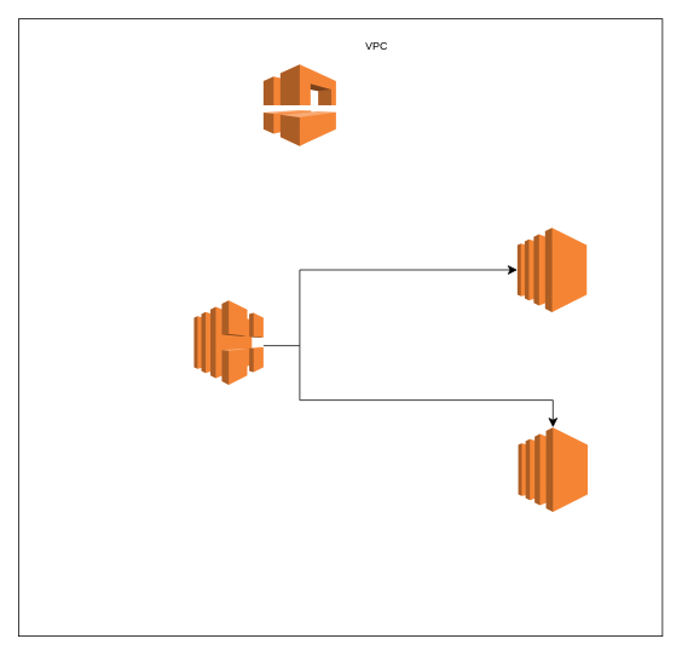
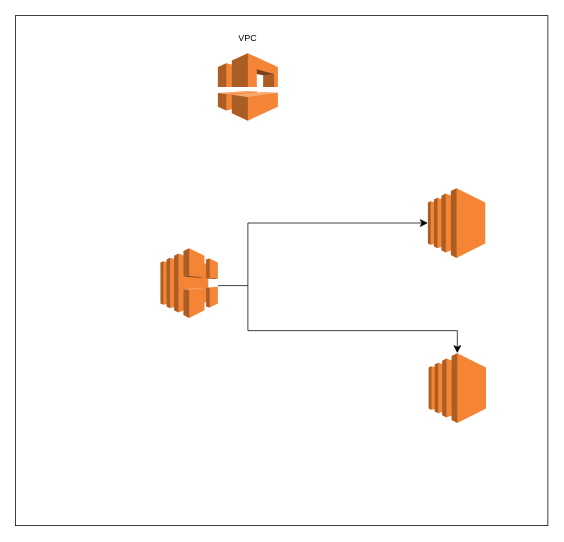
- <mxCell id="6" value="VPC" style="text;html=1;strokeColor=none;fillColor=none;align=center;verticalAlign=middle;whiteSpace=wrap;overflow=hidden;" vertex="1" parent="1"><mxGeometry x="375" y="40" width="80" height="20" as="geometry" /></mxCell>
+ <mxCell id="6" value="VPC" style="text;html=1;strokeColor=none;fillColor=none;align=center;verticalAlign=middle;whiteSpace=wrap;overflow=hidden;" vertex="1" parent="1"><mxGeometry x="290" y="40" width="80" height="20" as="geometry" /></mxCell>
